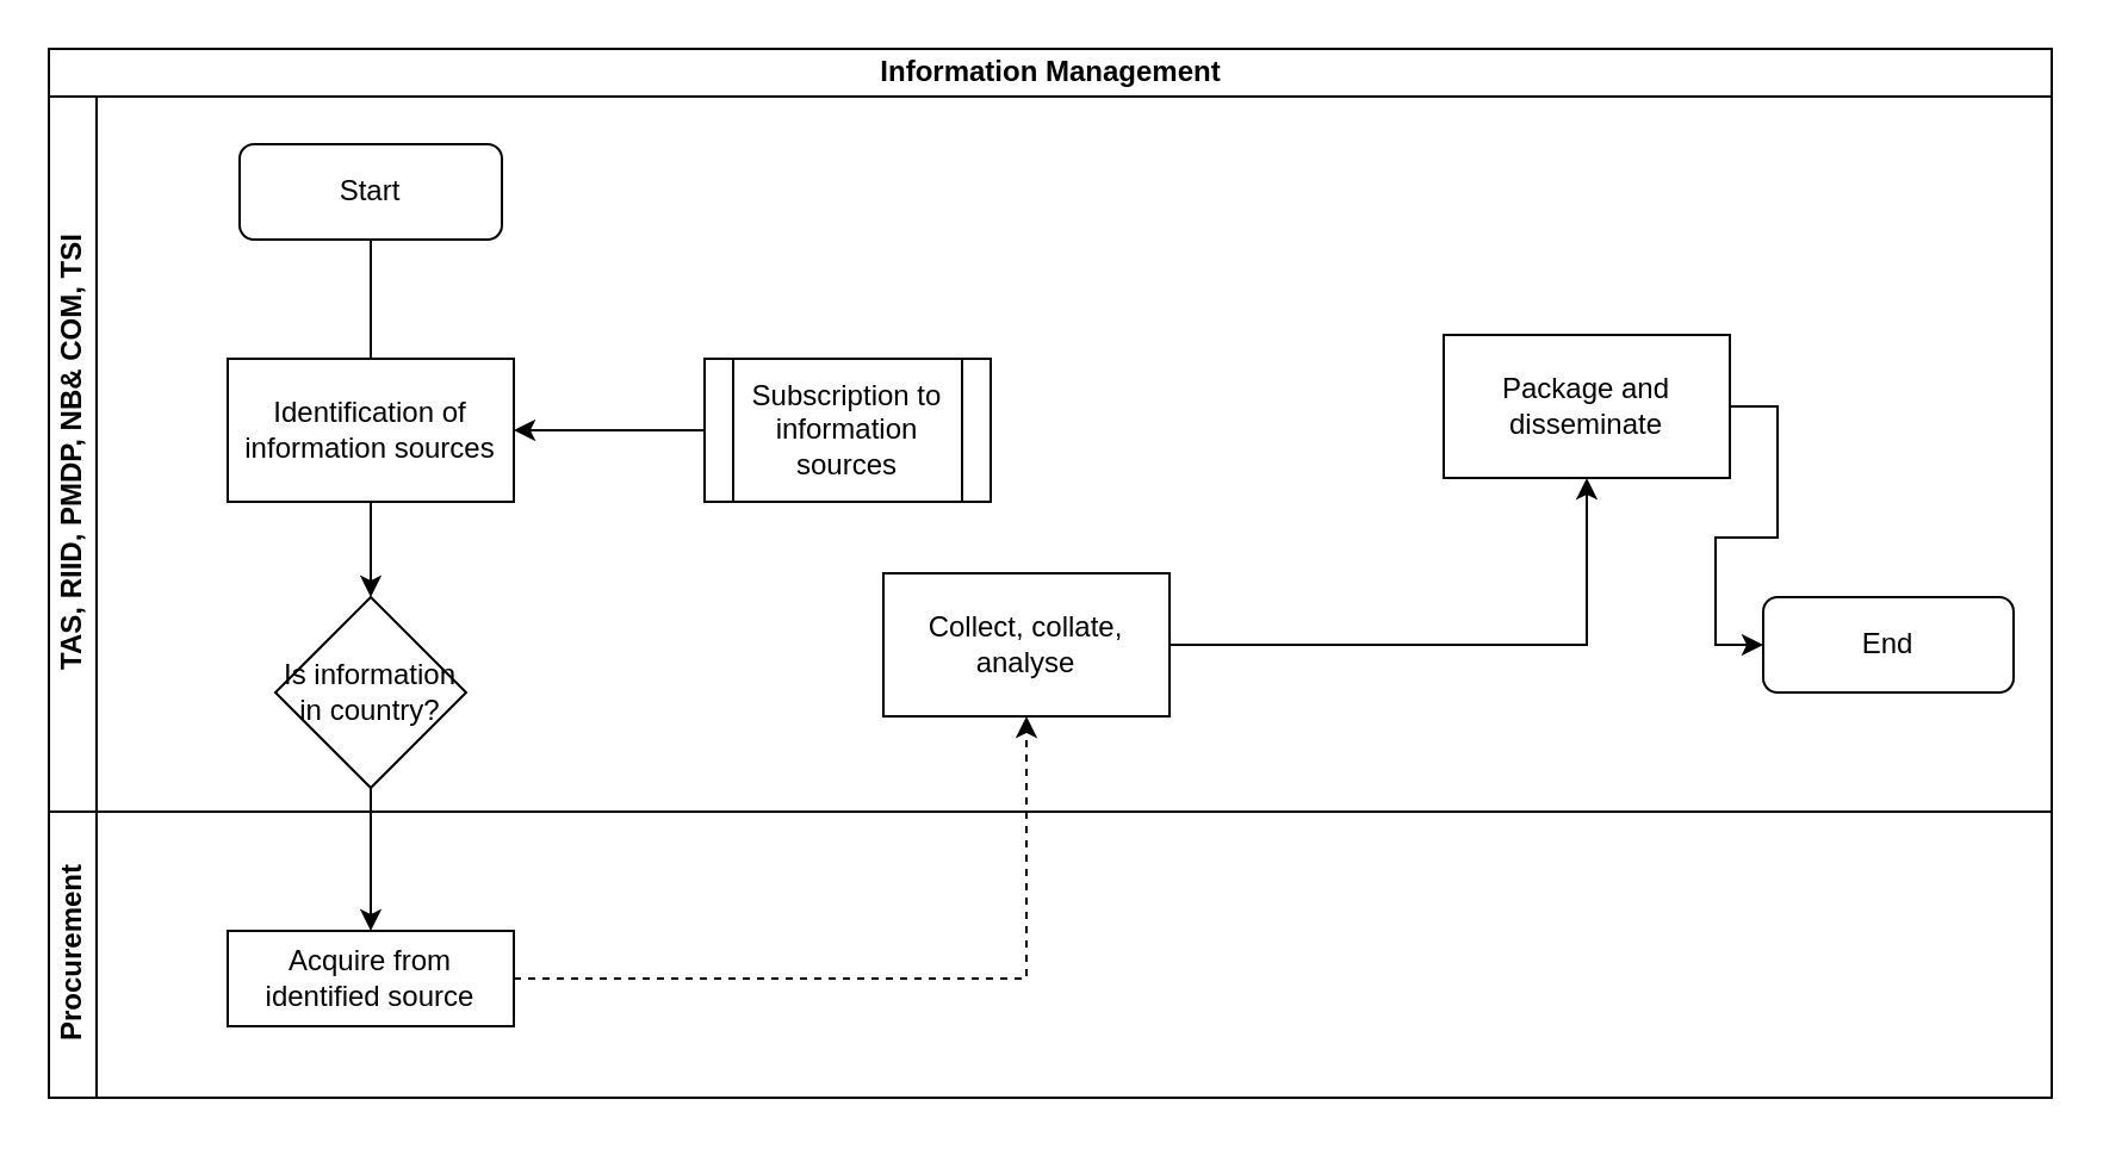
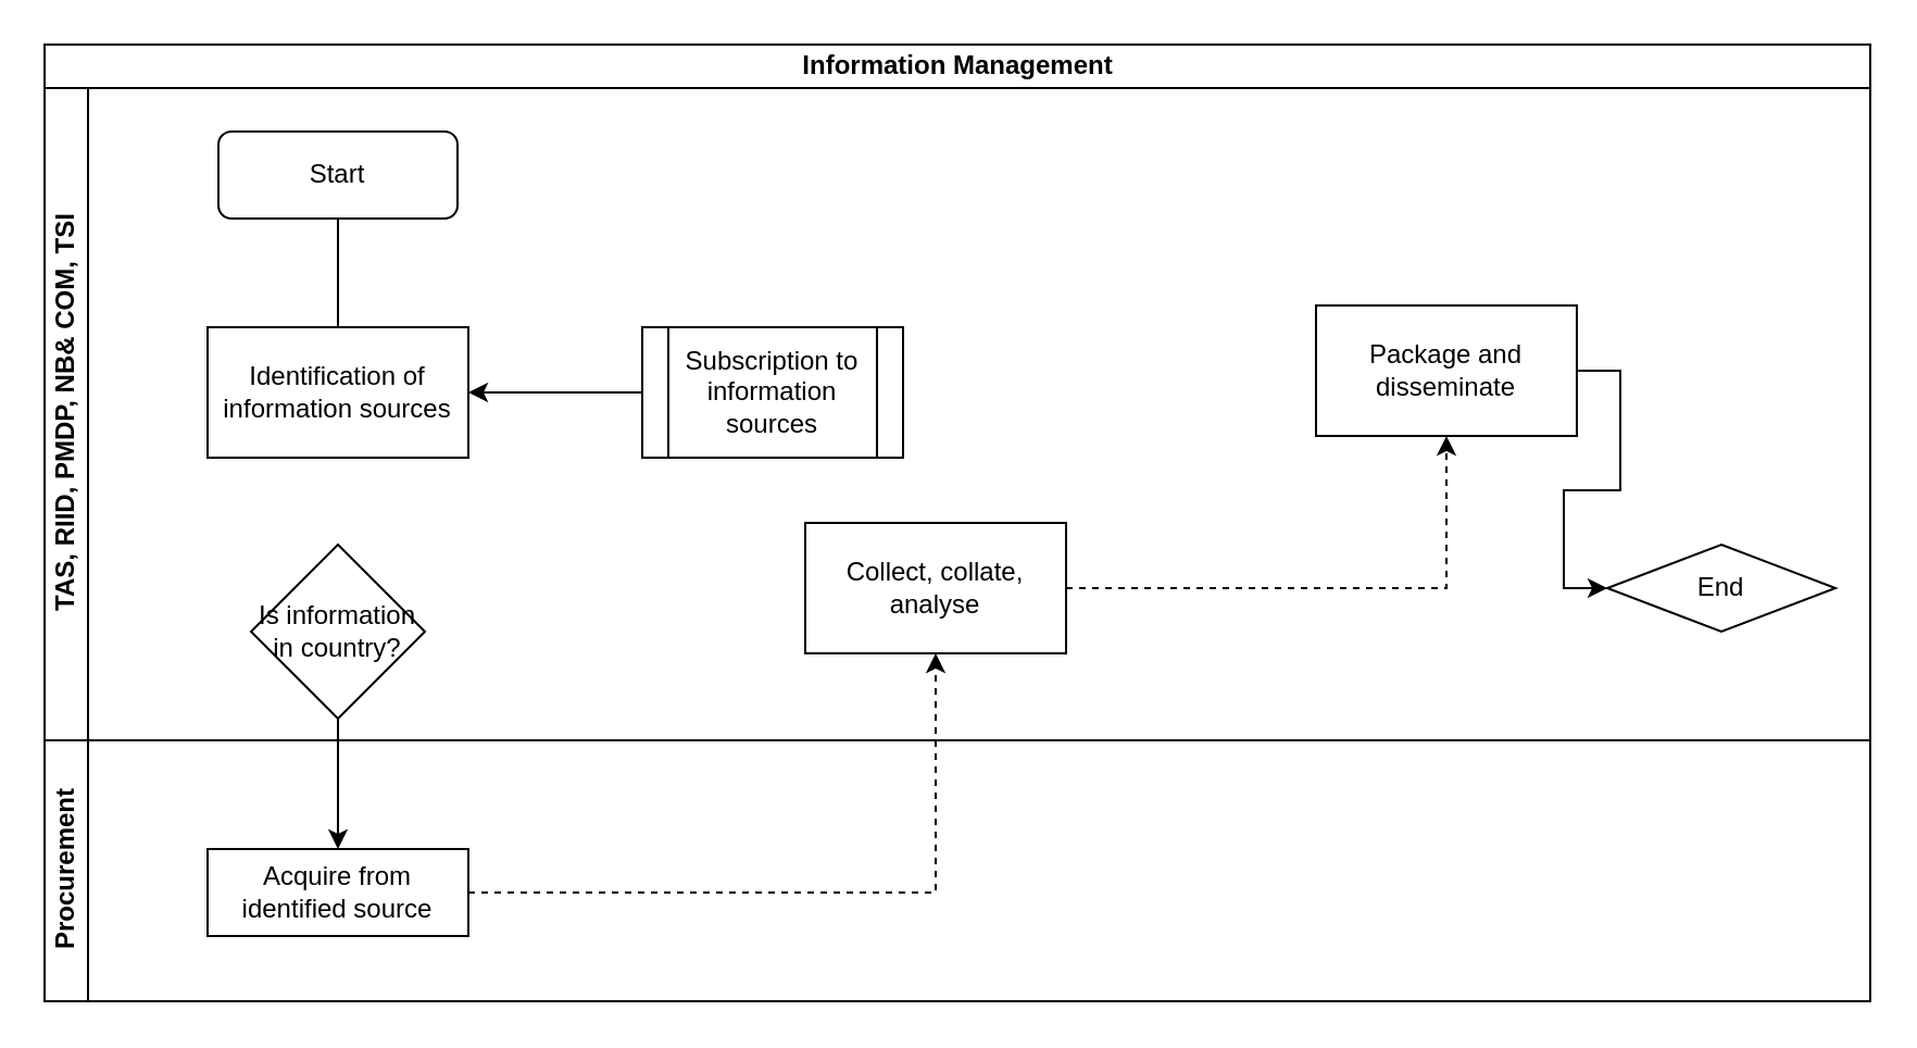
- <mxCell id="6" value="" style="edgeStyle=orthogonalEdgeStyle;rounded=0;orthogonalLoop=1;jettySize=auto;html=1;" edge="1" parent="1" source="16" target="5"><mxGeometry relative="1" as="geometry" /></mxCell>
- <mxCell id="11" value="" style="edgeStyle=orthogonalEdgeStyle;rounded=0;orthogonalLoop=1;jettySize=auto;html=1;" edge="1" parent="1" source="17" target="10"><mxGeometry relative="1" as="geometry" /></mxCell>
+ <mxCell id="11" value="" style="edgeStyle=orthogonalEdgeStyle;rounded=0;orthogonalLoop=1;jettySize=auto;html=1;dashed=1;" edge="1" parent="1" source="17" target="10"><mxGeometry relative="1" as="geometry" /></mxCell>
- <mxCell id="18" value="End" style="rounded=1;whiteSpace=wrap;html=1;" vertex="1" parent="14"><mxGeometry x="719" y="210" width="105" height="40" as="geometry" /></mxCell>
+ <mxCell id="18" value="End" style="rhombus;whiteSpace=wrap;html=1;" vertex="1" parent="14"><mxGeometry x="719" y="210" width="105" height="40" as="geometry" /></mxCell>
